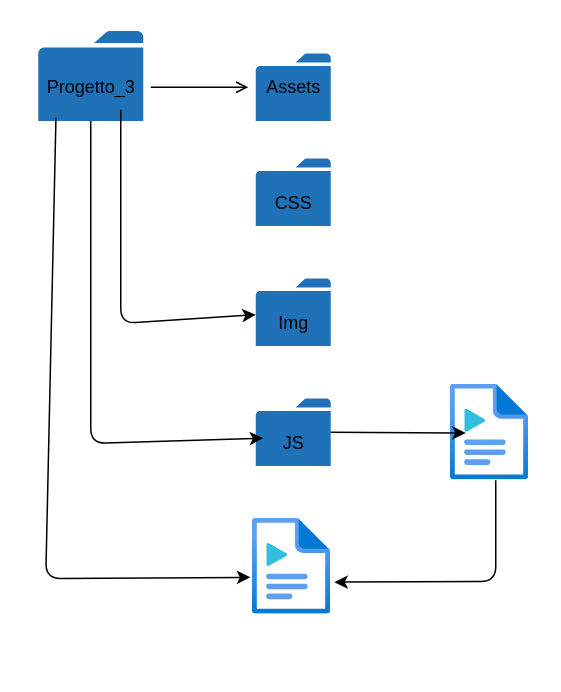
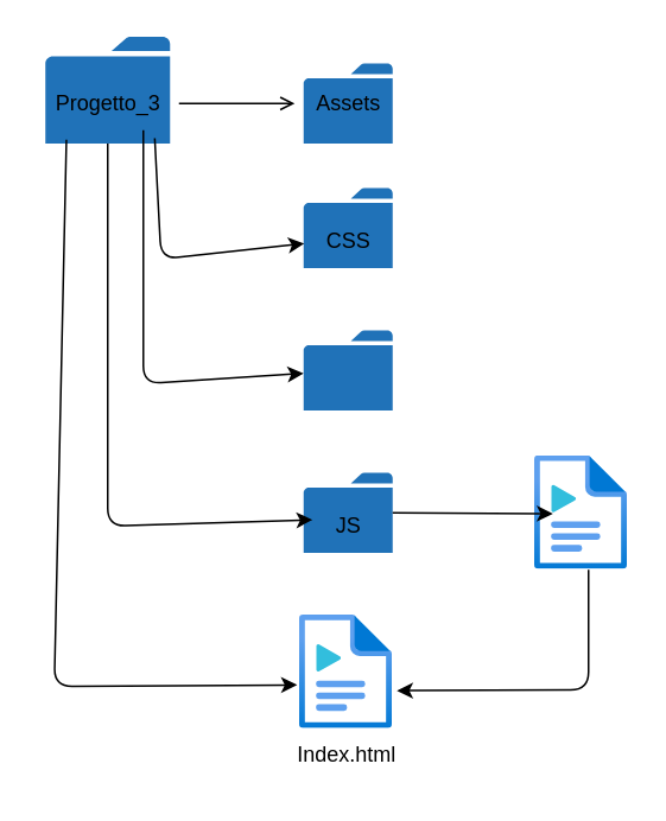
+ <mxCell id="20" value="" style="endArrow=classic;html=1;entryX=0.008;entryY=0.54;entryDx=0;entryDy=0;entryPerimeter=0;exitX=0.83;exitY=1.15;exitDx=0;exitDy=0;exitPerimeter=0;" edge="1" parent="1" source="8" target="10"><mxGeometry width="50" height="50" relative="1" as="geometry"><mxPoint x="90" y="95" as="sourcePoint" /><mxPoint x="204.998" y="141.422" as="targetPoint" /><Array as="points"><mxPoint x="90" y="145" /></Array></mxGeometry></mxCell>
- <mxCell id="11" value="Img" style="text;html=1;align=center;verticalAlign=middle;resizable=0;points=[];autosize=1;strokeColor=none;fillColor=none;" vertex="1" parent="1"><mxGeometry x="175" y="200" width="40" height="30" as="geometry" /></mxCell>
+ <mxCell id="16" value="Index.html" style="text;html=1;align=center;verticalAlign=middle;resizable=0;points=[];autosize=1;strokeColor=none;fillColor=none;" vertex="1" parent="1"><mxGeometry x="154" y="409" width="80" height="30" as="geometry" /></mxCell>
